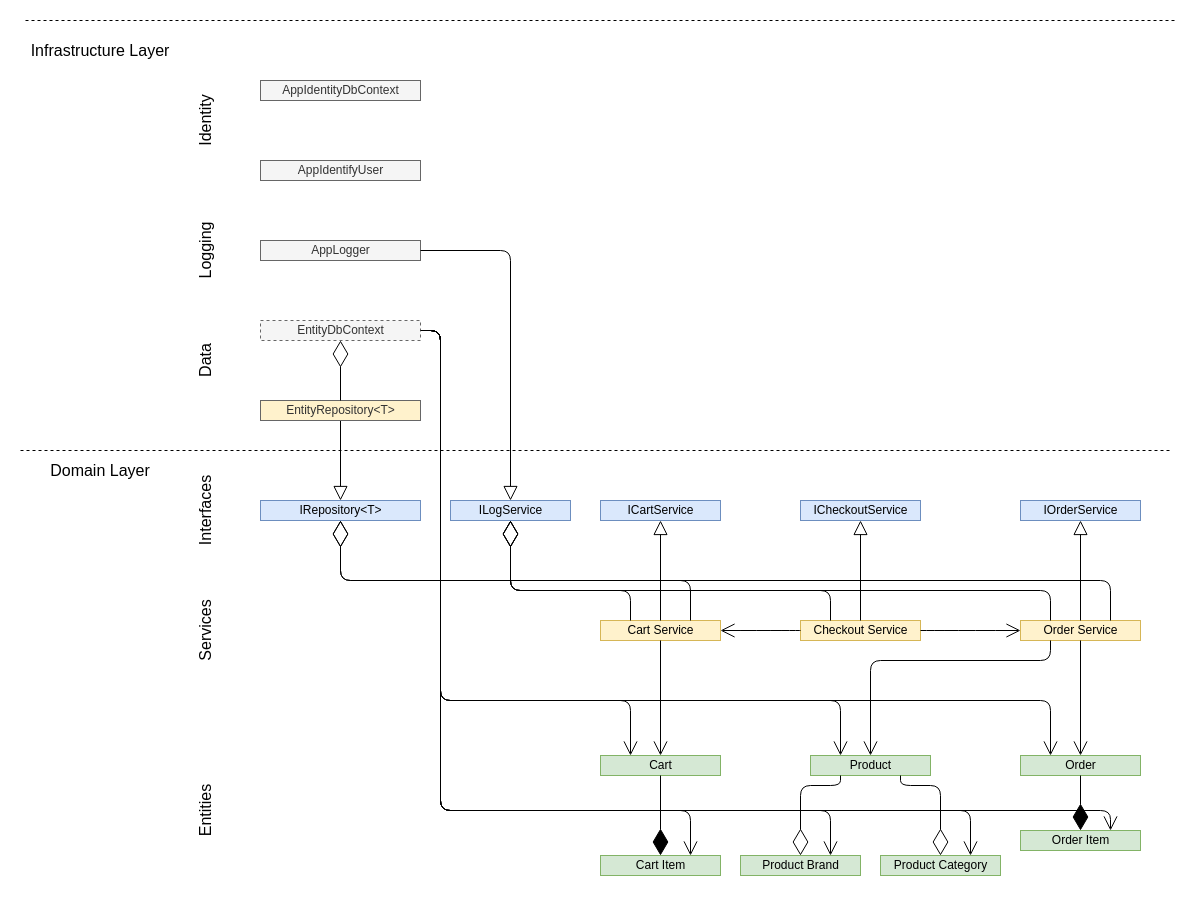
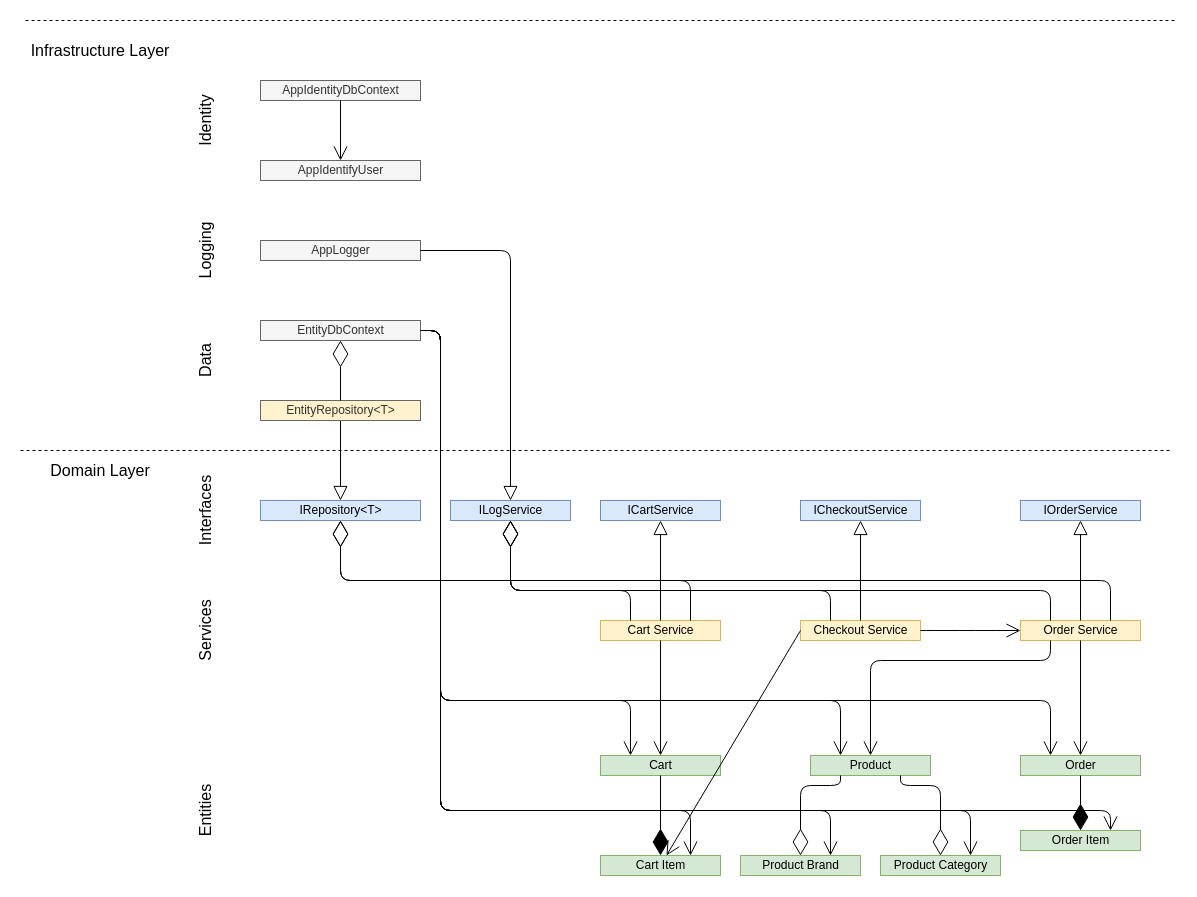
+ <mxCell id="50" value="" style="endArrow=open;endFill=1;endSize=12;html=1;exitX=0.5;exitY=1;exitDx=0;exitDy=0;entryX=0.5;entryY=0;entryDx=0;entryDy=0;" edge="1" parent="1" source="48" target="49"><mxGeometry width="160" relative="1" as="geometry"><mxPoint x="320" y="110" as="sourcePoint" /><mxPoint x="480" y="110" as="targetPoint" /></mxGeometry></mxCell>
- <mxCell id="44" value="EntityDbContext" style="html=1;fillColor=#f5f5f5;strokeColor=#666666;fontColor=#333333;dashed=1;" vertex="1" parent="1"><mxGeometry x="260" y="320" width="160" height="20" as="geometry" /></mxCell>
+ <mxCell id="44" value="EntityDbContext" style="html=1;fillColor=#f5f5f5;strokeColor=#666666;fontColor=#333333;" vertex="1" parent="1"><mxGeometry x="260" y="320" width="160" height="20" as="geometry" /></mxCell>
- <mxCell id="20" value="" style="endArrow=open;endFill=1;endSize=12;html=1;curved=1;exitX=0;exitY=0.5;exitDx=0;exitDy=0;entryX=1;entryY=0.5;entryDx=0;entryDy=0;" parent="1" source="15" target="13" edge="1"><mxGeometry width="160" relative="1" as="geometry"><mxPoint x="950" y="690" as="sourcePoint" /><mxPoint x="740" y="620" as="targetPoint" /></mxGeometry></mxCell>
+ <mxCell id="20" value="" style="endArrow=open;endFill=1;endSize=12;html=1;curved=1;exitX=0;exitY=0.5;exitDx=0;exitDy=0;" parent="1" source="15" target="3" edge="1"><mxGeometry width="160" relative="1" as="geometry"><mxPoint x="950" y="690" as="sourcePoint" /><mxPoint x="740" y="620" as="targetPoint" /></mxGeometry></mxCell>
